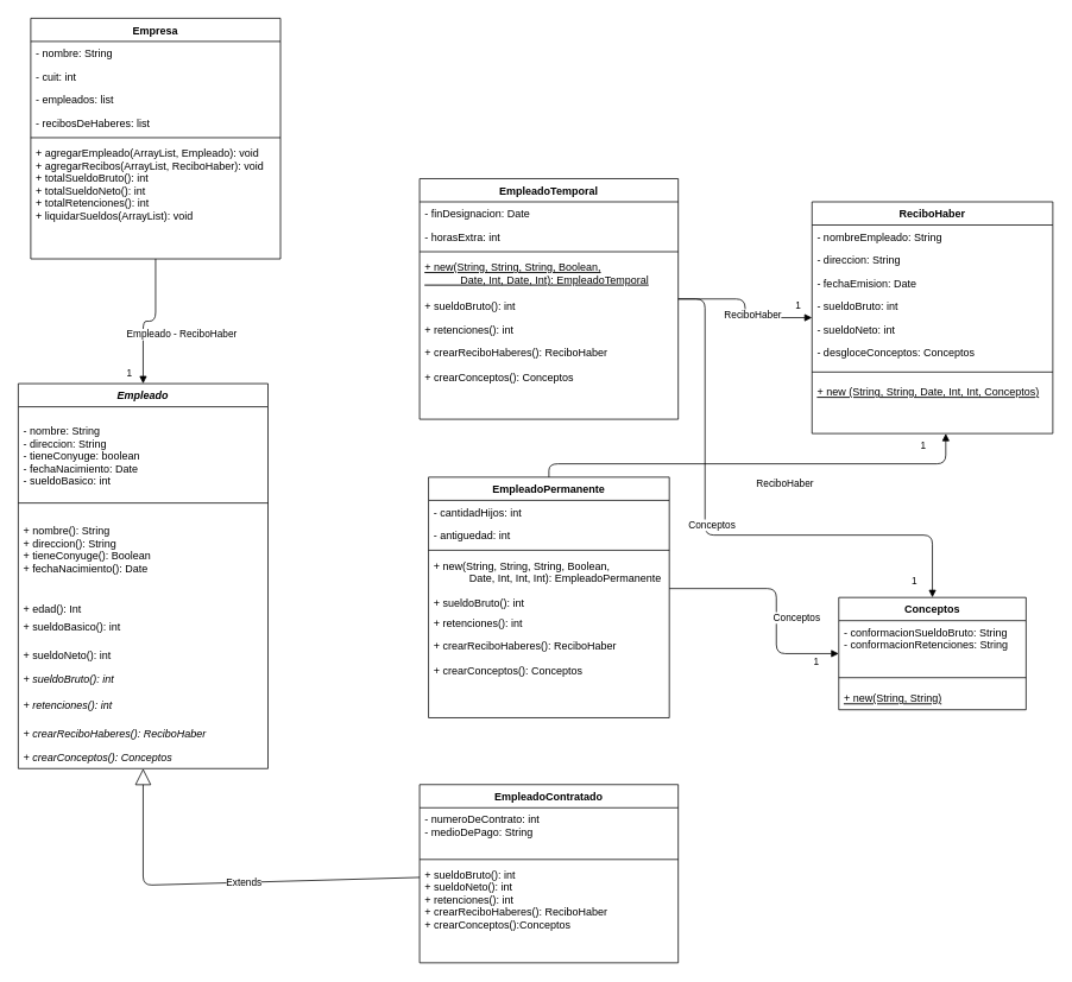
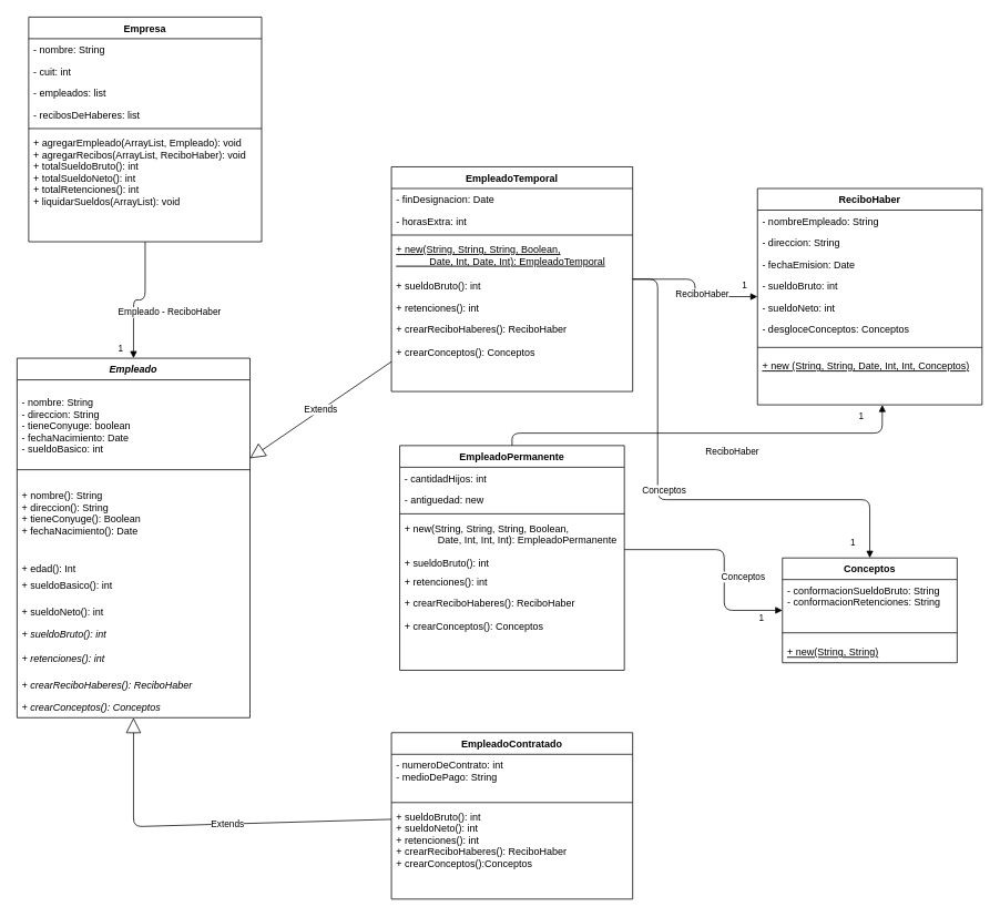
+ <mxCell id="35" value="Extends" style="endArrow=block;endSize=16;endFill=0;html=1;" parent="1" source="27" target="9" edge="1"><mxGeometry width="160" relative="1" as="geometry"><mxPoint x="140" y="668" as="sourcePoint" /><mxPoint x="278.179" y="510" as="targetPoint" /></mxGeometry></mxCell>
- <mxCell id="22" value="- antiguedad: int" style="text;strokeColor=none;fillColor=none;align=left;verticalAlign=top;spacingLeft=4;spacingRight=4;overflow=hidden;rotatable=0;points=[[0,0.5],[1,0.5]];portConstraint=eastwest;" parent="20" vertex="1"><mxGeometry y="52" width="270" height="26" as="geometry" /></mxCell>
+ <mxCell id="22" value="- antiguedad: new" style="text;strokeColor=none;fillColor=none;align=left;verticalAlign=top;spacingLeft=4;spacingRight=4;overflow=hidden;rotatable=0;points=[[0,0.5],[1,0.5]];portConstraint=eastwest;" parent="20" vertex="1"><mxGeometry y="52" width="270" height="26" as="geometry" /></mxCell>
